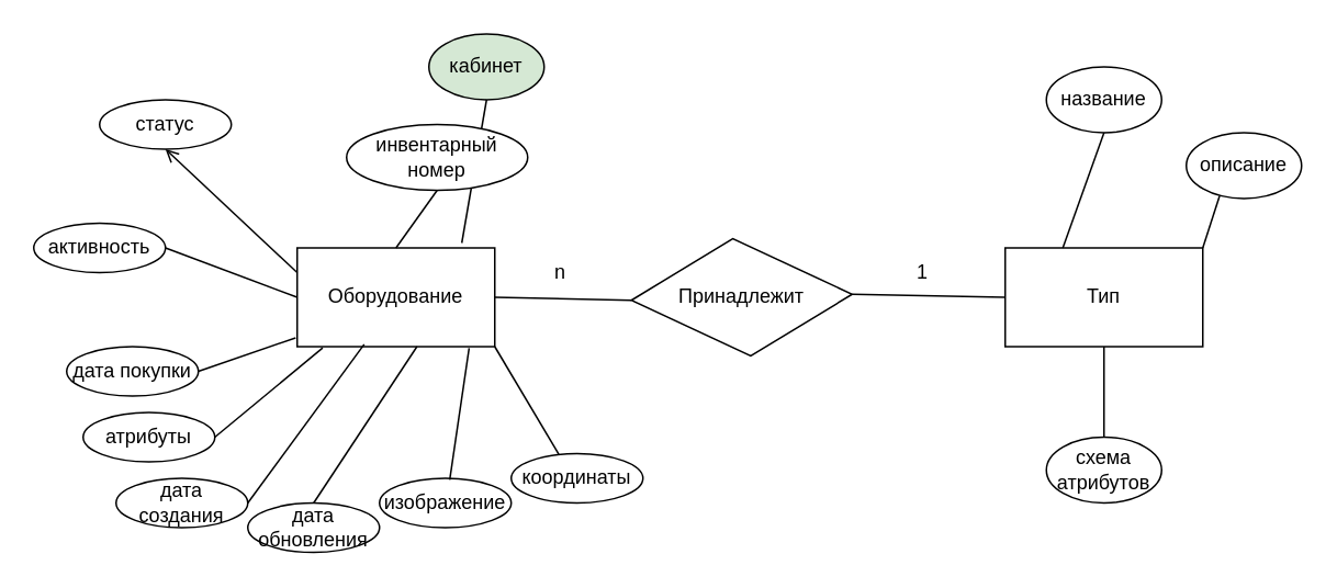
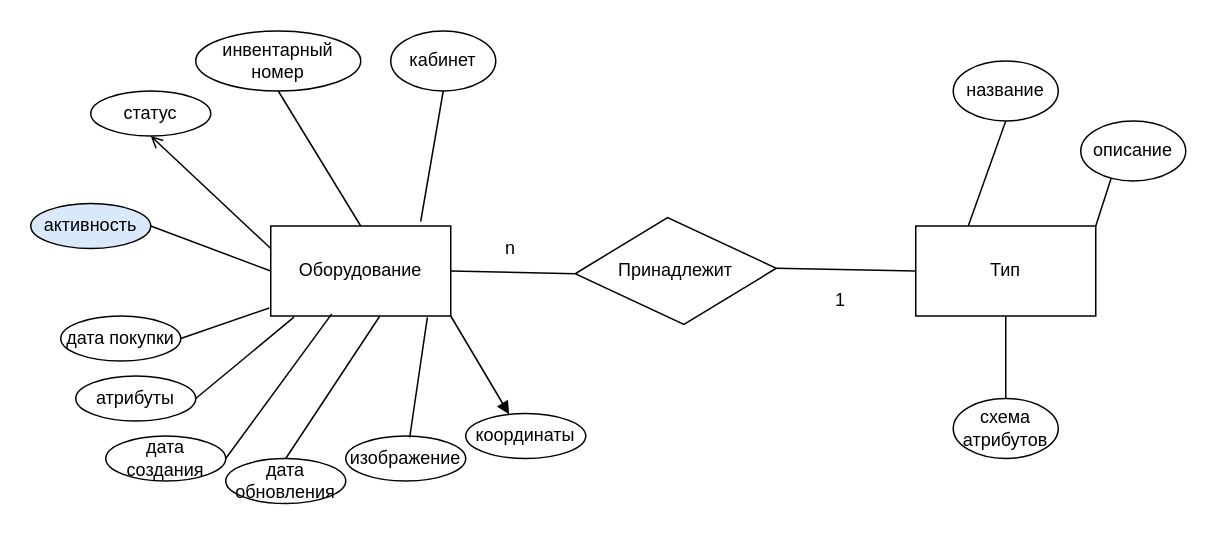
- <mxCell id="8" value="кабинет" style="ellipse;whiteSpace=wrap;html=1;fillColor=#d5e8d4;" vertex="1" parent="1"><mxGeometry x="260" y="20" width="70" height="40" as="geometry" /></mxCell>
+ <mxCell id="8" value="кабинет" style="ellipse;whiteSpace=wrap;html=1;" vertex="1" parent="1"><mxGeometry x="260" y="20" width="70" height="40" as="geometry" /></mxCell>
- <mxCell id="12" value="инвентарный номер" style="ellipse;whiteSpace=wrap;html=1;" vertex="1" parent="1"><mxGeometry x="210" y="75" width="110" height="40" as="geometry" /></mxCell>
+ <mxCell id="12" value="инвентарный номер" style="ellipse;whiteSpace=wrap;html=1;" vertex="1" parent="1"><mxGeometry x="130" y="20" width="110" height="40" as="geometry" /></mxCell>
- <mxCell id="16" value="активность" style="ellipse;whiteSpace=wrap;html=1;" vertex="1" parent="1"><mxGeometry x="20" y="135" width="80" height="30" as="geometry" /></mxCell>
+ <mxCell id="16" value="активность" style="ellipse;whiteSpace=wrap;html=1;fillColor=#dae8fc;" vertex="1" parent="1"><mxGeometry x="20" y="135" width="80" height="30" as="geometry" /></mxCell>
- <mxCell id="10" value="1" style="text;html=1;align=center;verticalAlign=middle;whiteSpace=wrap;rounded=0;" vertex="1" parent="1"><mxGeometry x="530" y="150" width="60" height="30" as="geometry" /></mxCell>
+ <mxCell id="10" value="1" style="text;html=1;align=center;verticalAlign=middle;whiteSpace=wrap;rounded=0;" vertex="1" parent="1"><mxGeometry x="530" y="185" width="60" height="30" as="geometry" /></mxCell>
- <mxCell id="29" value="" style="endArrow=none;html=1;rounded=0;exitX=1;exitY=1;exitDx=0;exitDy=0;entryX=0.361;entryY=0.016;entryDx=0;entryDy=0;entryPerimeter=0;" edge="1" parent="1" source="2" target="28"><mxGeometry width="50" height="50" relative="1" as="geometry"><mxPoint x="294" y="221" as="sourcePoint" /><mxPoint x="283" y="301" as="targetPoint" /></mxGeometry></mxCell>
+ <mxCell id="29" value="" style="endArrow=block;html=1;rounded=0;exitX=1;exitY=1;exitDx=0;exitDy=0;entryX=0.361;entryY=0.016;entryDx=0;entryDy=0;entryPerimeter=0;" edge="1" parent="1" source="2" target="28"><mxGeometry width="50" height="50" relative="1" as="geometry"><mxPoint x="294" y="221" as="sourcePoint" /><mxPoint x="283" y="301" as="targetPoint" /></mxGeometry></mxCell>
